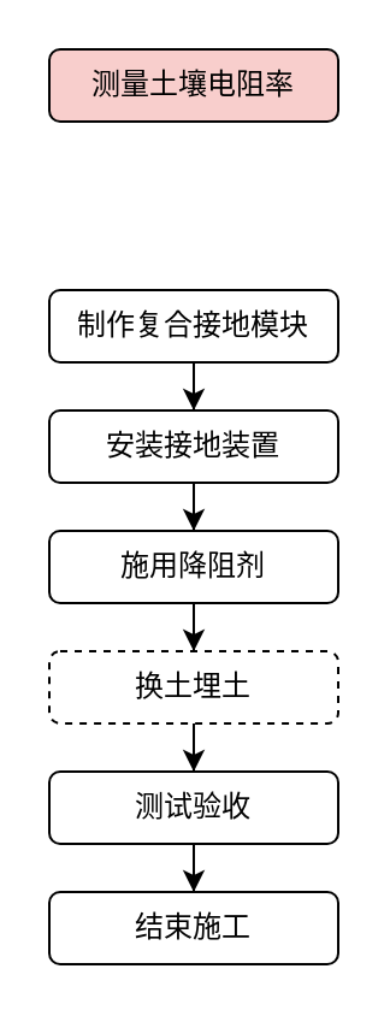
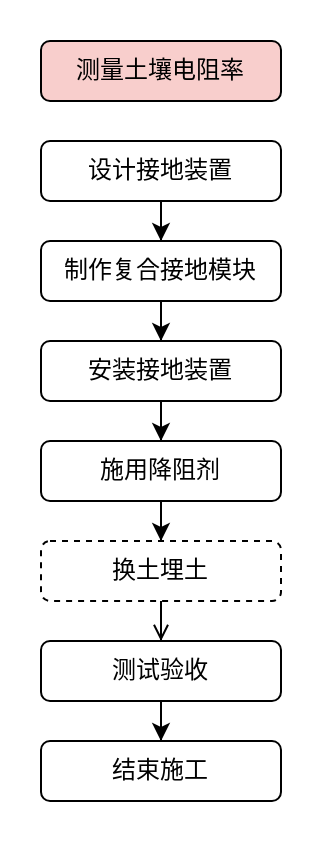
+ <mxCell id="4" value="&lt;p class=&quot;MsoNormal&quot;&gt;&lt;font face=&quot;宋体&quot;&gt;设计接地装置&lt;/font&gt;&lt;/p&gt;" style="rounded=1;whiteSpace=wrap;html=1;" vertex="1" parent="1"><mxGeometry x="20" y="70" width="120" height="30" as="geometry" /></mxCell>
+ <mxCell id="3" style="edgeStyle=orthogonalEdgeStyle;rounded=0;orthogonalLoop=1;jettySize=auto;html=1;entryX=0.5;entryY=0;entryDx=0;entryDy=0;" edge="1" parent="1" source="4" target="6"><mxGeometry relative="1" as="geometry" /></mxCell>
- <mxCell id="11" style="edgeStyle=orthogonalEdgeStyle;rounded=0;orthogonalLoop=1;jettySize=auto;html=1;entryX=0.5;entryY=0;entryDx=0;entryDy=0;" edge="1" parent="1" source="12" target="14"><mxGeometry relative="1" as="geometry" /></mxCell>
+ <mxCell id="11" style="edgeStyle=orthogonalEdgeStyle;rounded=0;orthogonalLoop=1;jettySize=auto;html=1;entryX=0.5;entryY=0;entryDx=0;entryDy=0;endArrow=open;" edge="1" parent="1" source="12" target="14"><mxGeometry relative="1" as="geometry" /></mxCell>
